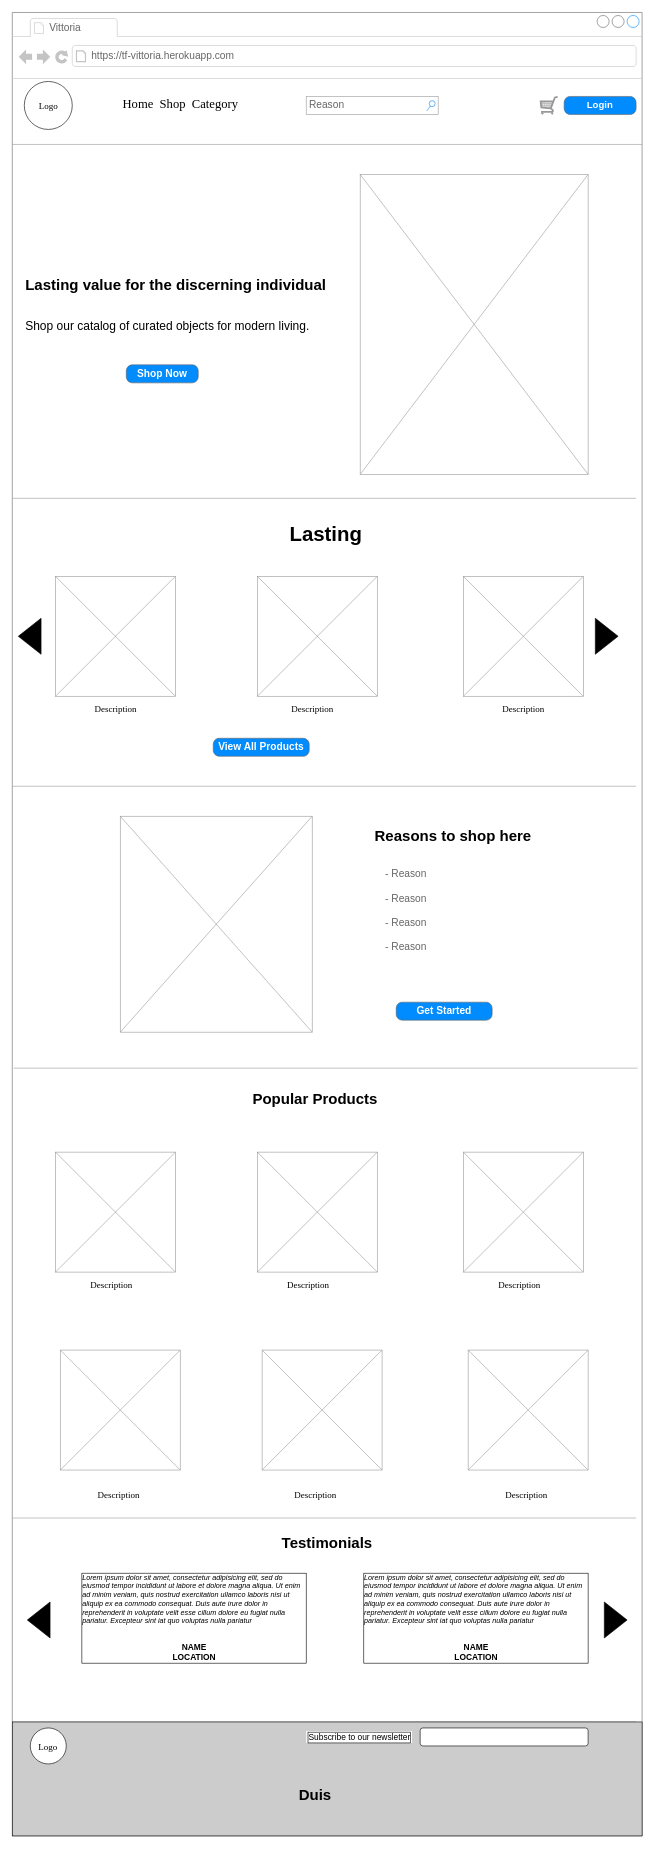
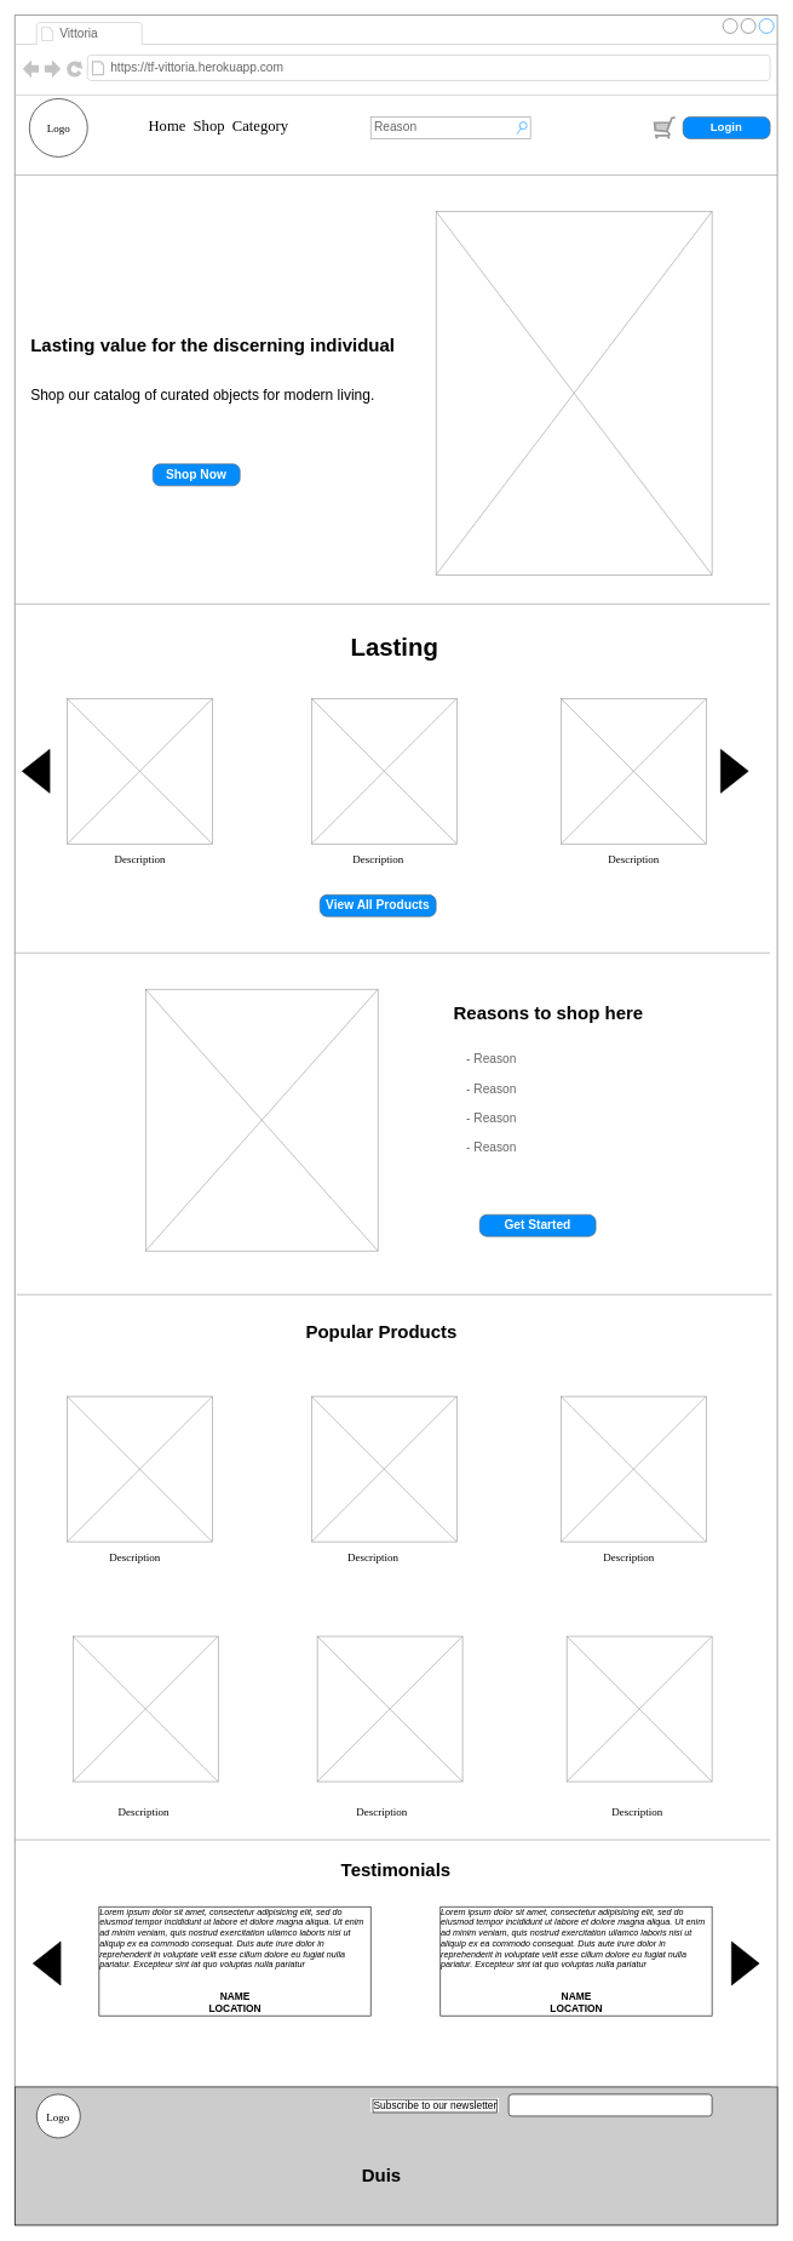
- <mxCell id="16" value="Shop Now" style="strokeWidth=1;shadow=0;dashed=0;align=center;html=1;shape=mxgraph.mockup.buttons.button;strokeColor=#666666;fontColor=#ffffff;mainText=;buttonStyle=round;fontSize=17;fontStyle=1;fillColor=#008cff;whiteSpace=wrap;" parent="2" vertex="1"><mxGeometry x="190" y="587.5" width="120" height="30" as="geometry" /></mxCell>
+ <mxCell id="16" value="Shop Now" style="strokeWidth=1;shadow=0;dashed=0;align=center;html=1;shape=mxgraph.mockup.buttons.button;strokeColor=#666666;fontColor=#ffffff;mainText=;buttonStyle=round;fontSize=17;fontStyle=1;fillColor=#008cff;whiteSpace=wrap;" parent="2" vertex="1"><mxGeometry x="190" y="617.5" width="120" height="30" as="geometry" /></mxCell>
- <mxCell id="22" value="View All Products" style="strokeWidth=1;shadow=0;dashed=0;align=center;html=1;shape=mxgraph.mockup.buttons.button;strokeColor=#666666;fontColor=#ffffff;mainText=;buttonStyle=round;fontSize=17;fontStyle=1;fillColor=#008cff;whiteSpace=wrap;" parent="2" vertex="1"><mxGeometry x="335" y="1210" width="160" height="30" as="geometry" /></mxCell>
+ <mxCell id="22" value="View All Products" style="strokeWidth=1;shadow=0;dashed=0;align=center;html=1;shape=mxgraph.mockup.buttons.button;strokeColor=#666666;fontColor=#ffffff;mainText=;buttonStyle=round;fontSize=17;fontStyle=1;fillColor=#008cff;whiteSpace=wrap;" parent="2" vertex="1"><mxGeometry x="420" y="1210" width="160" height="30" as="geometry" /></mxCell>
